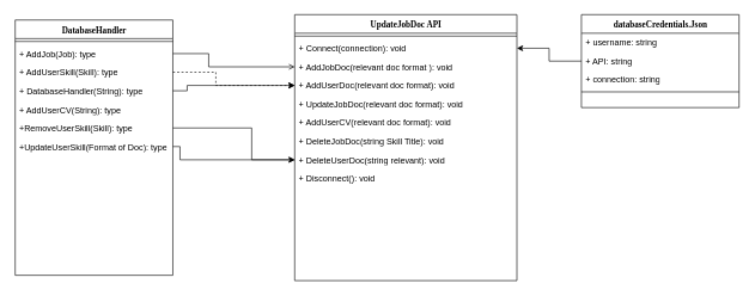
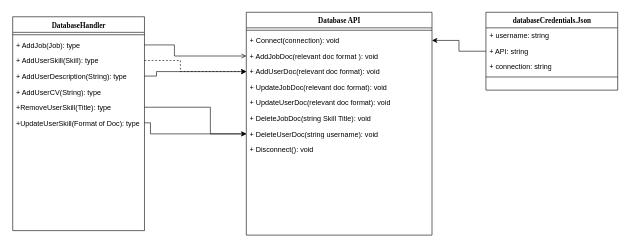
- <mxCell id="2" value="UpdateJobDoc API" style="swimlane;html=1;fontStyle=1;align=center;verticalAlign=top;childLayout=stackLayout;horizontal=1;startSize=26;horizontalStack=0;resizeParent=1;resizeLast=0;collapsible=1;marginBottom=0;swimlaneFillColor=#ffffff;rounded=0;shadow=0;comic=0;labelBackgroundColor=none;strokeWidth=1;fillColor=none;fontFamily=Verdana;fontSize=12" parent="1" vertex="1"><mxGeometry x="410" y="20" width="310" height="372" as="geometry" /></mxCell>
+ <mxCell id="2" value="Database API" style="swimlane;html=1;fontStyle=1;align=center;verticalAlign=top;childLayout=stackLayout;horizontal=1;startSize=26;horizontalStack=0;resizeParent=1;resizeLast=0;collapsible=1;marginBottom=0;swimlaneFillColor=#ffffff;rounded=0;shadow=0;comic=0;labelBackgroundColor=none;strokeWidth=1;fillColor=none;fontFamily=Verdana;fontSize=12" parent="1" vertex="1"><mxGeometry x="410" y="20" width="310" height="372" as="geometry" /></mxCell>
- <mxCell id="16" value="+ DatabaseHandler(String): type" style="text;html=1;strokeColor=none;fillColor=none;align=left;verticalAlign=top;spacingLeft=4;spacingRight=4;whiteSpace=wrap;overflow=hidden;rotatable=0;points=[[0,0.5],[1,0.5]];portConstraint=eastwest;" vertex="1" parent="12"><mxGeometry y="86" width="220" height="26" as="geometry" /></mxCell>
+ <mxCell id="16" value="+ AddUserDescription(String): type" style="text;html=1;strokeColor=none;fillColor=none;align=left;verticalAlign=top;spacingLeft=4;spacingRight=4;whiteSpace=wrap;overflow=hidden;rotatable=0;points=[[0,0.5],[1,0.5]];portConstraint=eastwest;" vertex="1" parent="12"><mxGeometry y="86" width="220" height="26" as="geometry" /></mxCell>
- <mxCell id="8" value="+ AddUserCV(relevant doc format): void&amp;nbsp;" style="text;html=1;strokeColor=none;fillColor=none;align=left;verticalAlign=top;spacingLeft=4;spacingRight=4;whiteSpace=wrap;overflow=hidden;rotatable=0;points=[[0,0.5],[1,0.5]];portConstraint=eastwest;" vertex="1" parent="2"><mxGeometry y="138" width="310" height="26" as="geometry" /></mxCell>
+ <mxCell id="8" value="+ UpdateUserDoc(relevant doc format): void&amp;nbsp;" style="text;html=1;strokeColor=none;fillColor=none;align=left;verticalAlign=top;spacingLeft=4;spacingRight=4;whiteSpace=wrap;overflow=hidden;rotatable=0;points=[[0,0.5],[1,0.5]];portConstraint=eastwest;" vertex="1" parent="2"><mxGeometry y="138" width="310" height="26" as="geometry" /></mxCell>
- <mxCell id="18" value="+RemoveUserSkill(Skill): type" style="text;html=1;strokeColor=none;fillColor=none;align=left;verticalAlign=top;spacingLeft=4;spacingRight=4;whiteSpace=wrap;overflow=hidden;rotatable=0;points=[[0,0.5],[1,0.5]];portConstraint=eastwest;" parent="12" vertex="1"><mxGeometry y="138" width="220" height="26" as="geometry" /></mxCell>
+ <mxCell id="18" value="+RemoveUserSkill(Title): type" style="text;html=1;strokeColor=none;fillColor=none;align=left;verticalAlign=top;spacingLeft=4;spacingRight=4;whiteSpace=wrap;overflow=hidden;rotatable=0;points=[[0,0.5],[1,0.5]];portConstraint=eastwest;" parent="12" vertex="1"><mxGeometry y="138" width="220" height="26" as="geometry" /></mxCell>
- <mxCell id="10" value="+ DeleteUserDoc(string relevant): void&amp;nbsp;" style="text;html=1;strokeColor=none;fillColor=none;align=left;verticalAlign=top;spacingLeft=4;spacingRight=4;whiteSpace=wrap;overflow=hidden;rotatable=0;points=[[0,0.5],[1,0.5]];portConstraint=eastwest;" vertex="1" parent="2"><mxGeometry y="190" width="310" height="26" as="geometry" /></mxCell>
+ <mxCell id="10" value="+ DeleteUserDoc(string username): void&amp;nbsp;" style="text;html=1;strokeColor=none;fillColor=none;align=left;verticalAlign=top;spacingLeft=4;spacingRight=4;whiteSpace=wrap;overflow=hidden;rotatable=0;points=[[0,0.5],[1,0.5]];portConstraint=eastwest;" vertex="1" parent="2"><mxGeometry y="190" width="310" height="26" as="geometry" /></mxCell>
